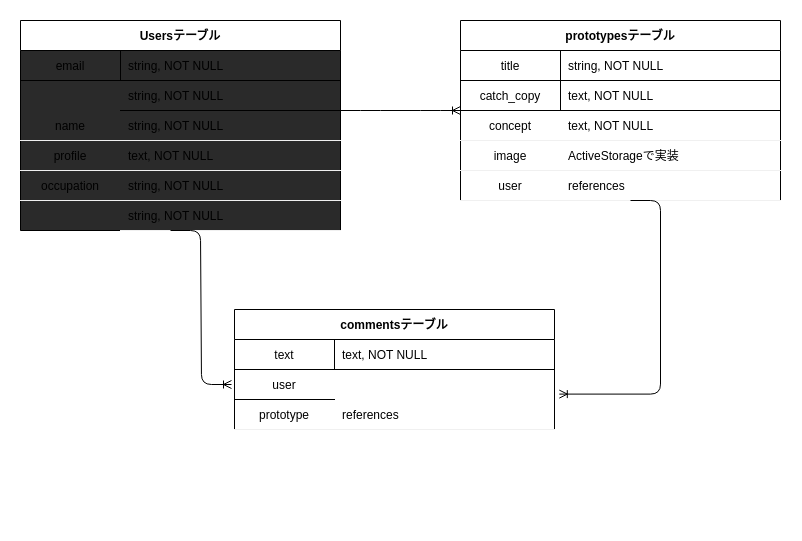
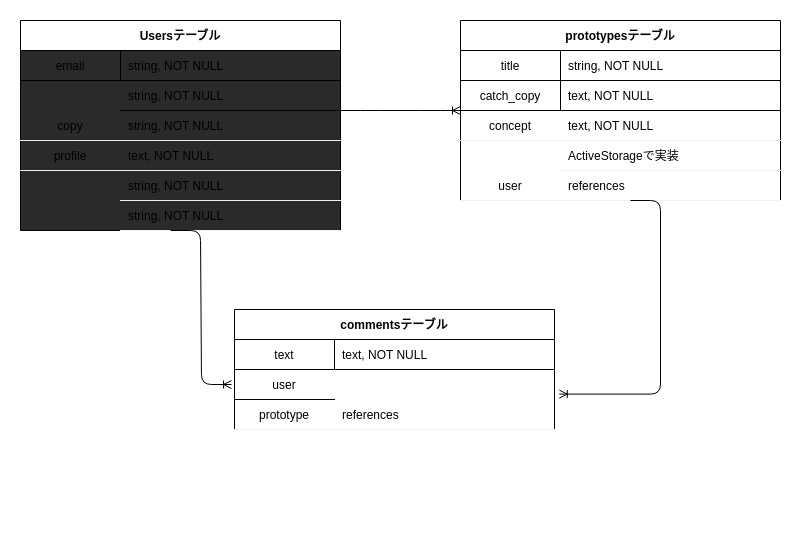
- <mxCell id="9" value="name" style="shape=partialRectangle;connectable=0;top=0;left=0;bottom=1;right=0;editable=1;overflow=hidden;perimeterSpacing=1;strokeWidth=1;fillColor=none;verticalAlign=middle;strokeColor=#F0F0F0;" vertex="1" parent="2"><mxGeometry y="90" width="100" height="30" as="geometry" /></mxCell>
+ <mxCell id="9" value="copy" style="shape=partialRectangle;connectable=0;top=0;left=0;bottom=1;right=0;editable=1;overflow=hidden;perimeterSpacing=1;strokeWidth=1;fillColor=none;verticalAlign=middle;strokeColor=#F0F0F0;" vertex="1" parent="2"><mxGeometry y="90" width="100" height="30" as="geometry" /></mxCell>
- <mxCell id="26" value="image" style="shape=partialRectangle;connectable=0;top=0;left=0;bottom=1;right=0;editable=1;overflow=hidden;perimeterSpacing=1;strokeWidth=1;fillColor=none;verticalAlign=middle;strokeColor=#F0F0F0;" vertex="1" parent="16"><mxGeometry y="120" width="100" height="30" as="geometry" /></mxCell>
- <mxCell id="13" value="occupation" style="shape=partialRectangle;connectable=0;top=0;left=0;bottom=1;right=0;editable=1;overflow=hidden;perimeterSpacing=1;strokeWidth=1;fillColor=none;verticalAlign=middle;strokeColor=#F0F0F0;" vertex="1" parent="2"><mxGeometry y="150" width="100" height="30" as="geometry" /></mxCell>
